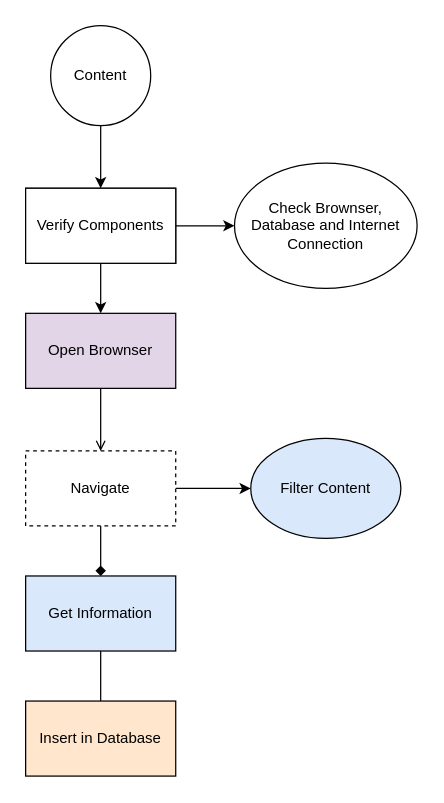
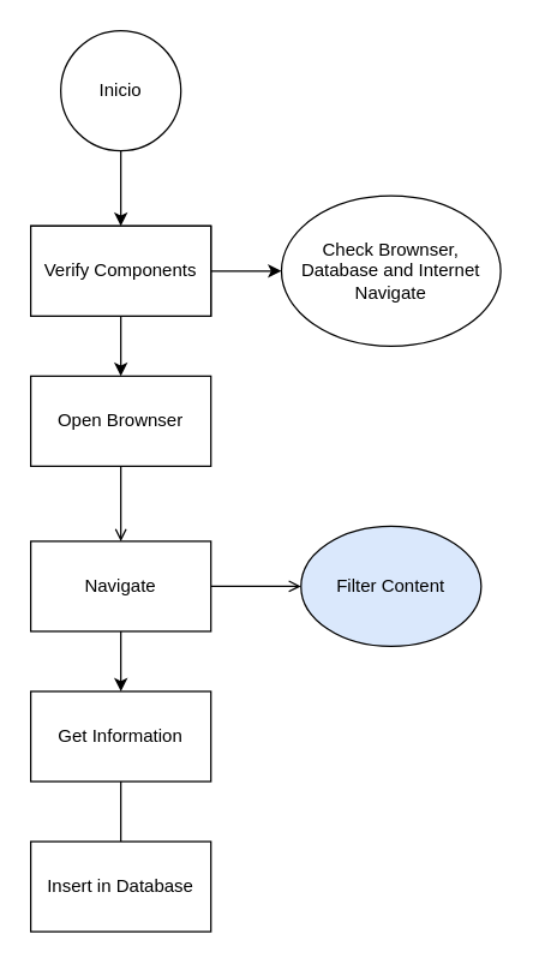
- <mxCell id="5" value="&lt;div&gt;Content&lt;/div&gt;" style="ellipse;whiteSpace=wrap;html=1;aspect=fixed;" vertex="1" parent="1"><mxGeometry x="40" y="20" width="80" height="80" as="geometry" /></mxCell>
+ <mxCell id="5" value="&lt;div&gt;Inicio&lt;/div&gt;" style="ellipse;whiteSpace=wrap;html=1;aspect=fixed;" vertex="1" parent="1"><mxGeometry x="40" y="20" width="80" height="80" as="geometry" /></mxCell>
- <mxCell id="17" value="Check Brownser, Database and Internet Connection" style="ellipse;whiteSpace=wrap;html=1;" vertex="1" parent="1"><mxGeometry x="187" y="130" width="146" height="100" as="geometry" /></mxCell>
+ <mxCell id="17" value="Check Brownser, Database and Internet Navigate" style="ellipse;whiteSpace=wrap;html=1;" vertex="1" parent="1"><mxGeometry x="187" y="130" width="146" height="100" as="geometry" /></mxCell>
- <mxCell id="9" value="Open Brownser" style="rounded=0;whiteSpace=wrap;html=1;fillColor=#e1d5e7;" vertex="1" parent="1"><mxGeometry x="20" y="250" width="120" height="60" as="geometry" /></mxCell>
+ <mxCell id="9" value="Open Brownser" style="rounded=0;whiteSpace=wrap;html=1;" vertex="1" parent="1"><mxGeometry x="20" y="250" width="120" height="60" as="geometry" /></mxCell>
- <mxCell id="12" value="Navigate" style="rounded=0;whiteSpace=wrap;html=1;dashed=1;" vertex="1" parent="1"><mxGeometry x="20" y="360" width="120" height="60" as="geometry" /></mxCell>
+ <mxCell id="12" value="Navigate" style="rounded=0;whiteSpace=wrap;html=1;" vertex="1" parent="1"><mxGeometry x="20" y="360" width="120" height="60" as="geometry" /></mxCell>
- <mxCell id="10" style="edgeStyle=orthogonalEdgeStyle;rounded=0;orthogonalLoop=1;jettySize=auto;html=1;" edge="1" parent="1" source="12" target="16"><mxGeometry relative="1" as="geometry"><mxPoint x="200" y="490" as="targetPoint" /></mxGeometry></mxCell>
+ <mxCell id="10" style="edgeStyle=orthogonalEdgeStyle;rounded=0;orthogonalLoop=1;jettySize=auto;html=1;endArrow=open;" edge="1" parent="1" source="12" target="16"><mxGeometry relative="1" as="geometry"><mxPoint x="200" y="490" as="targetPoint" /></mxGeometry></mxCell>
- <mxCell id="11" style="edgeStyle=orthogonalEdgeStyle;rounded=0;orthogonalLoop=1;jettySize=auto;html=1;endArrow=diamond;" edge="1" parent="1" source="12" target="14"><mxGeometry relative="1" as="geometry"><mxPoint x="80" y="570" as="targetPoint" /></mxGeometry></mxCell>
+ <mxCell id="11" style="edgeStyle=orthogonalEdgeStyle;rounded=0;orthogonalLoop=1;jettySize=auto;html=1;" edge="1" parent="1" source="12" target="14"><mxGeometry relative="1" as="geometry"><mxPoint x="80" y="570" as="targetPoint" /></mxGeometry></mxCell>
- <mxCell id="14" value="Get Information" style="rounded=0;whiteSpace=wrap;html=1;fillColor=#dae8fc;" vertex="1" parent="1"><mxGeometry x="20" y="460" width="120" height="60" as="geometry" /></mxCell>
+ <mxCell id="14" value="Get Information" style="rounded=0;whiteSpace=wrap;html=1;" vertex="1" parent="1"><mxGeometry x="20" y="460" width="120" height="60" as="geometry" /></mxCell>
- <mxCell id="15" value="Insert in Database" style="rounded=0;whiteSpace=wrap;html=1;fillColor=#ffe6cc;" vertex="1" parent="1"><mxGeometry x="20" y="560" width="120" height="60" as="geometry" /></mxCell>
+ <mxCell id="15" value="Insert in Database" style="rounded=0;whiteSpace=wrap;html=1;" vertex="1" parent="1"><mxGeometry x="20" y="560" width="120" height="60" as="geometry" /></mxCell>
